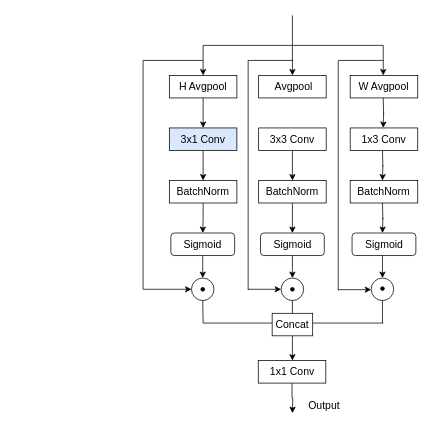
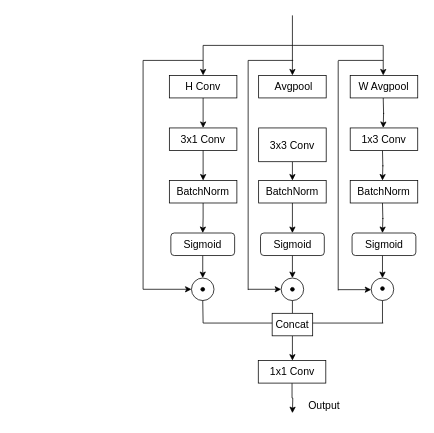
- <mxCell id="6" value="&lt;font style=&quot;font-size: 14px;&quot;&gt;H Avgpool&lt;/font&gt;" style="rounded=0;whiteSpace=wrap;html=1;" vertex="1" parent="1"><mxGeometry x="225" y="100" width="90" height="30" as="geometry" /></mxCell>
+ <mxCell id="6" value="&lt;font style=&quot;font-size: 14px;&quot;&gt;H Conv&lt;/font&gt;" style="rounded=0;whiteSpace=wrap;html=1;" vertex="1" parent="1"><mxGeometry x="225" y="100" width="90" height="30" as="geometry" /></mxCell>
- <mxCell id="13" value="&lt;span style=&quot;font-size: 14px;&quot;&gt;3x1 Conv&lt;/span&gt;" style="rounded=0;whiteSpace=wrap;html=1;fillColor=#dae8fc;" vertex="1" parent="1"><mxGeometry x="225" y="170" width="90" height="30" as="geometry" /></mxCell>
+ <mxCell id="13" value="&lt;span style=&quot;font-size: 14px;&quot;&gt;3x1 Conv&lt;/span&gt;" style="rounded=0;whiteSpace=wrap;html=1;" vertex="1" parent="1"><mxGeometry x="225" y="170" width="90" height="30" as="geometry" /></mxCell>
- <mxCell id="15" value="&lt;span style=&quot;font-size: 14px;&quot;&gt;3x3 Conv&lt;/span&gt;" style="rounded=0;whiteSpace=wrap;html=1;" vertex="1" parent="1"><mxGeometry x="344" y="170" width="90" height="30" as="geometry" /></mxCell>
+ <mxCell id="15" value="&lt;span style=&quot;font-size: 14px;&quot;&gt;3x3 Conv&lt;/span&gt;" style="rounded=0;whiteSpace=wrap;html=1;" vertex="1" parent="1"><mxGeometry x="344" y="170" width="90" height="45" as="geometry" /></mxCell>
